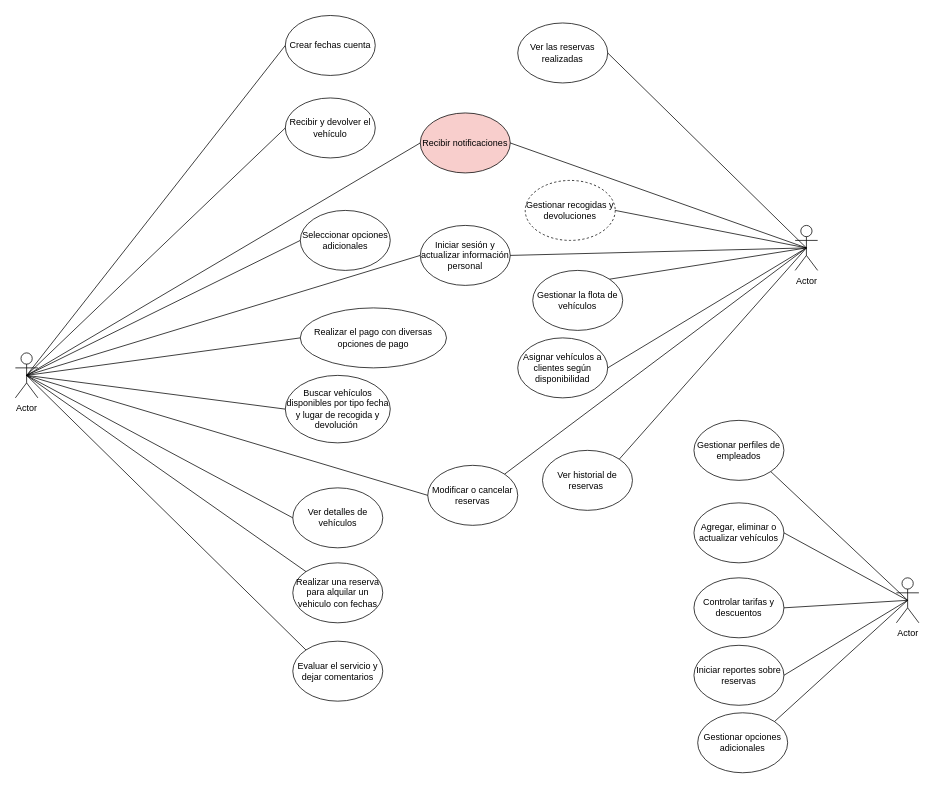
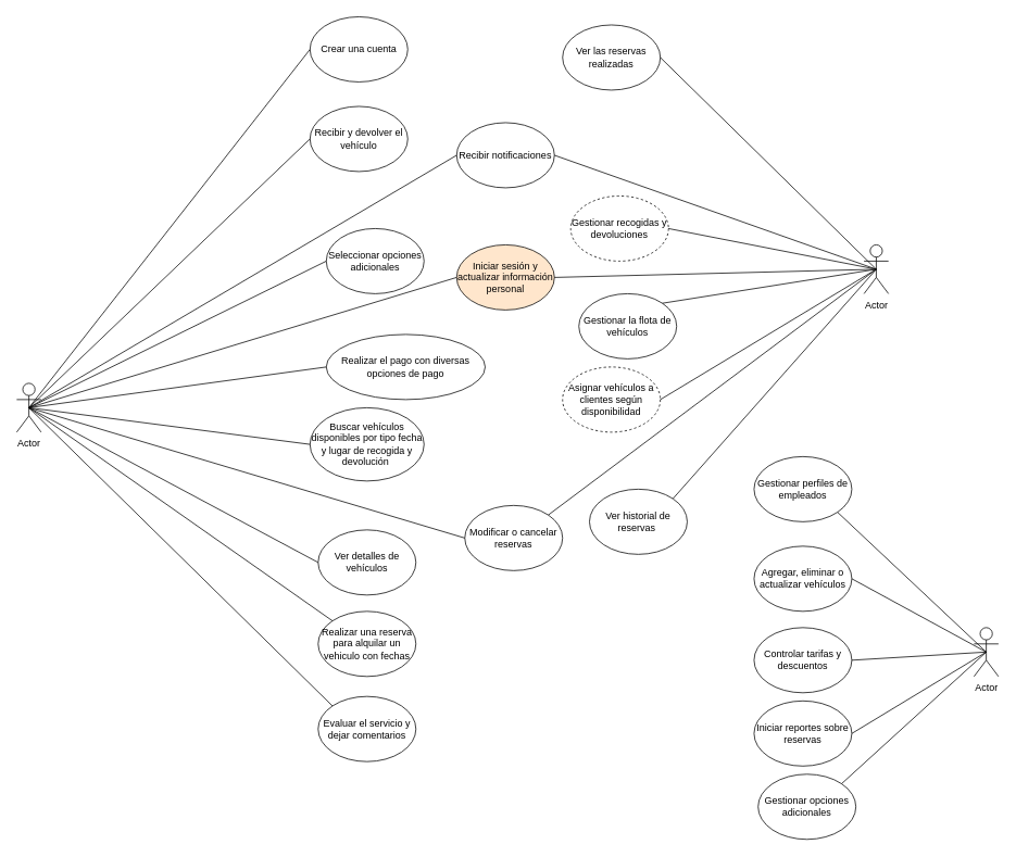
- <mxCell id="5" value="Crear fechas cuenta" style="ellipse;whiteSpace=wrap;html=1;" vertex="1" parent="1"><mxGeometry x="380" y="20" width="120" height="80" as="geometry" /></mxCell>
+ <mxCell id="5" value="Crear una cuenta" style="ellipse;whiteSpace=wrap;html=1;" vertex="1" parent="1"><mxGeometry x="380" y="20" width="120" height="80" as="geometry" /></mxCell>
- <mxCell id="9" value="Recibir notificaciones" style="ellipse;whiteSpace=wrap;html=1;fillColor=#f8cecc;" vertex="1" parent="1"><mxGeometry x="560" y="150" width="120" height="80" as="geometry" /></mxCell>
+ <mxCell id="9" value="Recibir notificaciones" style="ellipse;whiteSpace=wrap;html=1;" vertex="1" parent="1"><mxGeometry x="560" y="150" width="120" height="80" as="geometry" /></mxCell>
- <mxCell id="6" value="Iniciar sesión y actualizar información personal" style="ellipse;whiteSpace=wrap;html=1;" vertex="1" parent="1"><mxGeometry x="560" y="300" width="120" height="80" as="geometry" /></mxCell>
+ <mxCell id="6" value="Iniciar sesión y actualizar información personal" style="ellipse;whiteSpace=wrap;html=1;fillColor=#ffe6cc;" vertex="1" parent="1"><mxGeometry x="560" y="300" width="120" height="80" as="geometry" /></mxCell>
- <mxCell id="19" value="Asignar vehículos a clientes según disponibilidad" style="ellipse;whiteSpace=wrap;html=1;" vertex="1" parent="1"><mxGeometry x="690" y="450" width="120" height="80" as="geometry" /></mxCell>
+ <mxCell id="19" value="Asignar vehículos a clientes según disponibilidad" style="ellipse;whiteSpace=wrap;html=1;dashed=1;" vertex="1" parent="1"><mxGeometry x="690" y="450" width="120" height="80" as="geometry" /></mxCell>
